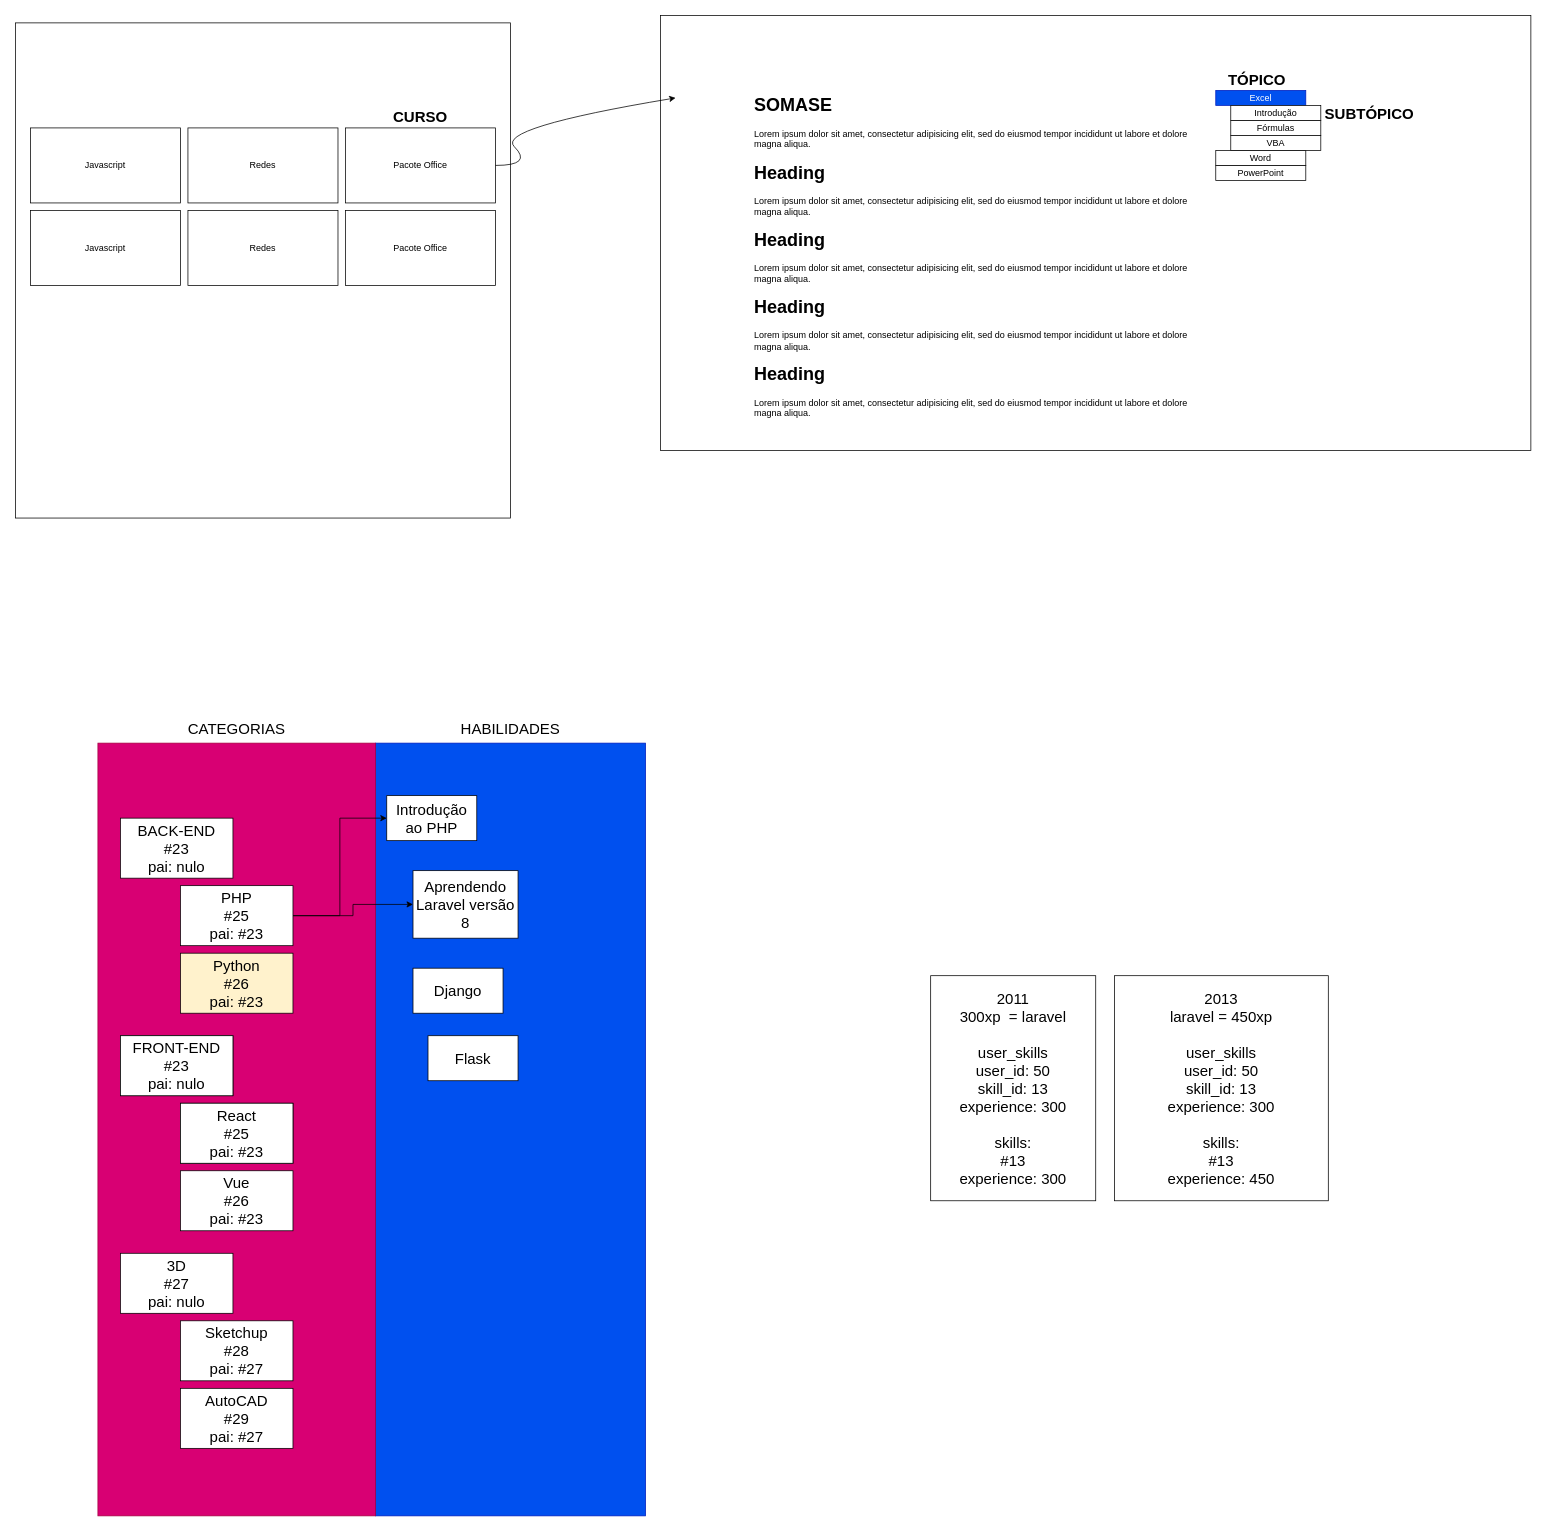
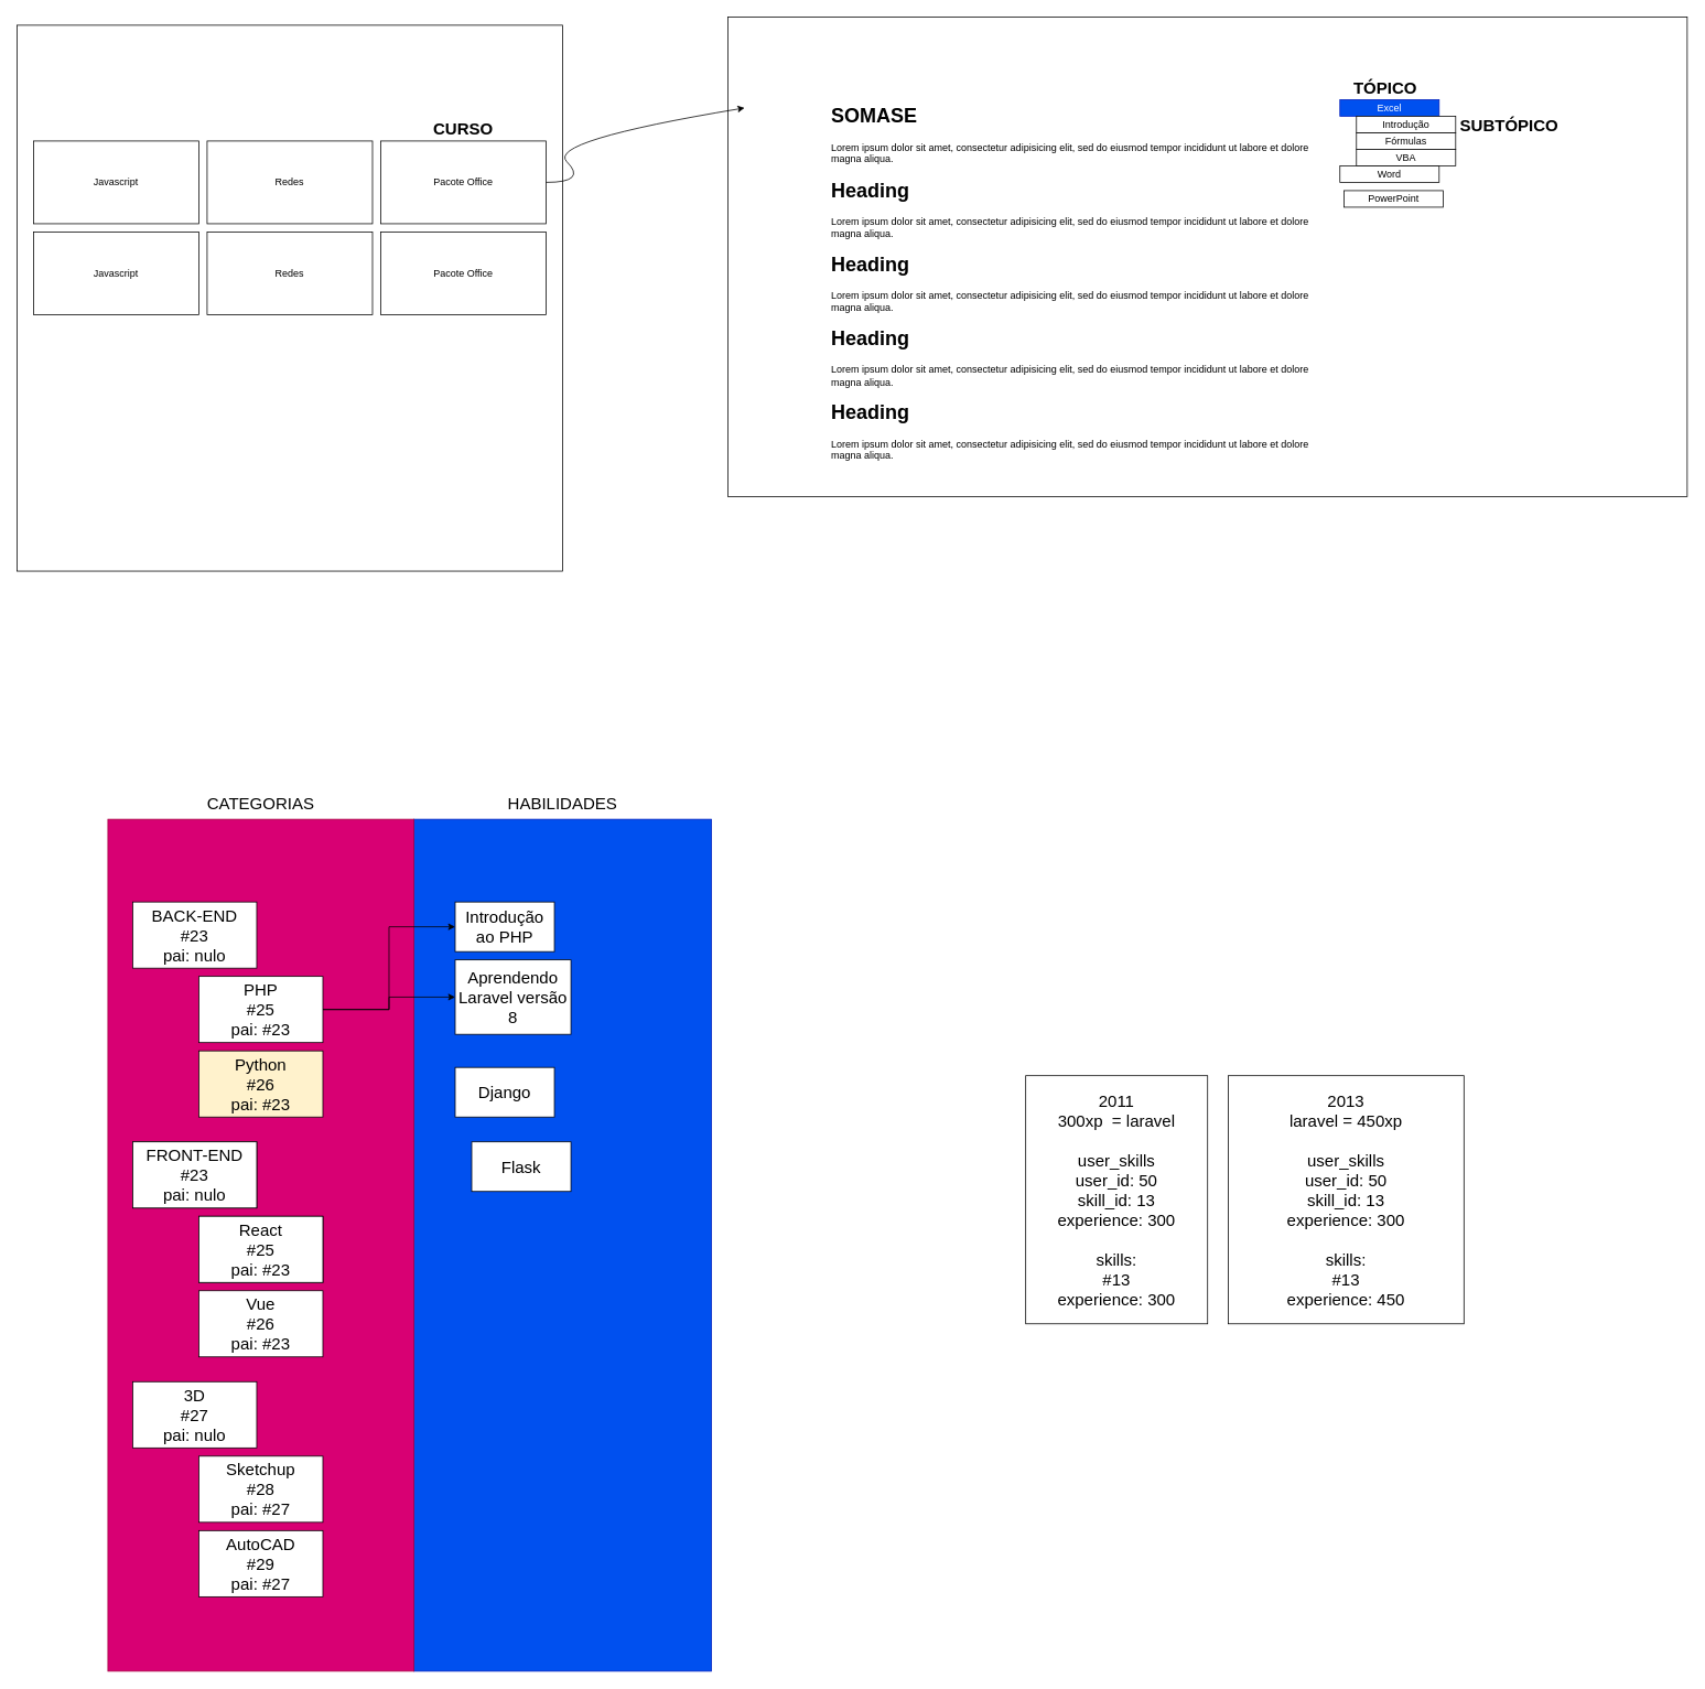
- <mxCell id="12" value="PowerPoint" style="rounded=0;whiteSpace=wrap;html=1;" vertex="1" parent="1"><mxGeometry x="1620" y="220" width="120" height="20" as="geometry" /></mxCell>
+ <mxCell id="12" value="PowerPoint" style="rounded=0;whiteSpace=wrap;html=1;" vertex="1" parent="1"><mxGeometry x="1625" y="230" width="120" height="20" as="geometry" /></mxCell>
- <mxCell id="38" value="Introdução ao PHP" style="rounded=0;whiteSpace=wrap;html=1;fontSize=20;" vertex="1" parent="1"><mxGeometry x="515" y="1060" width="120" height="60" as="geometry" /></mxCell>
+ <mxCell id="38" value="Introdução ao PHP" style="rounded=0;whiteSpace=wrap;html=1;fontSize=20;" vertex="1" parent="1"><mxGeometry x="550" y="1090" width="120" height="60" as="geometry" /></mxCell>
